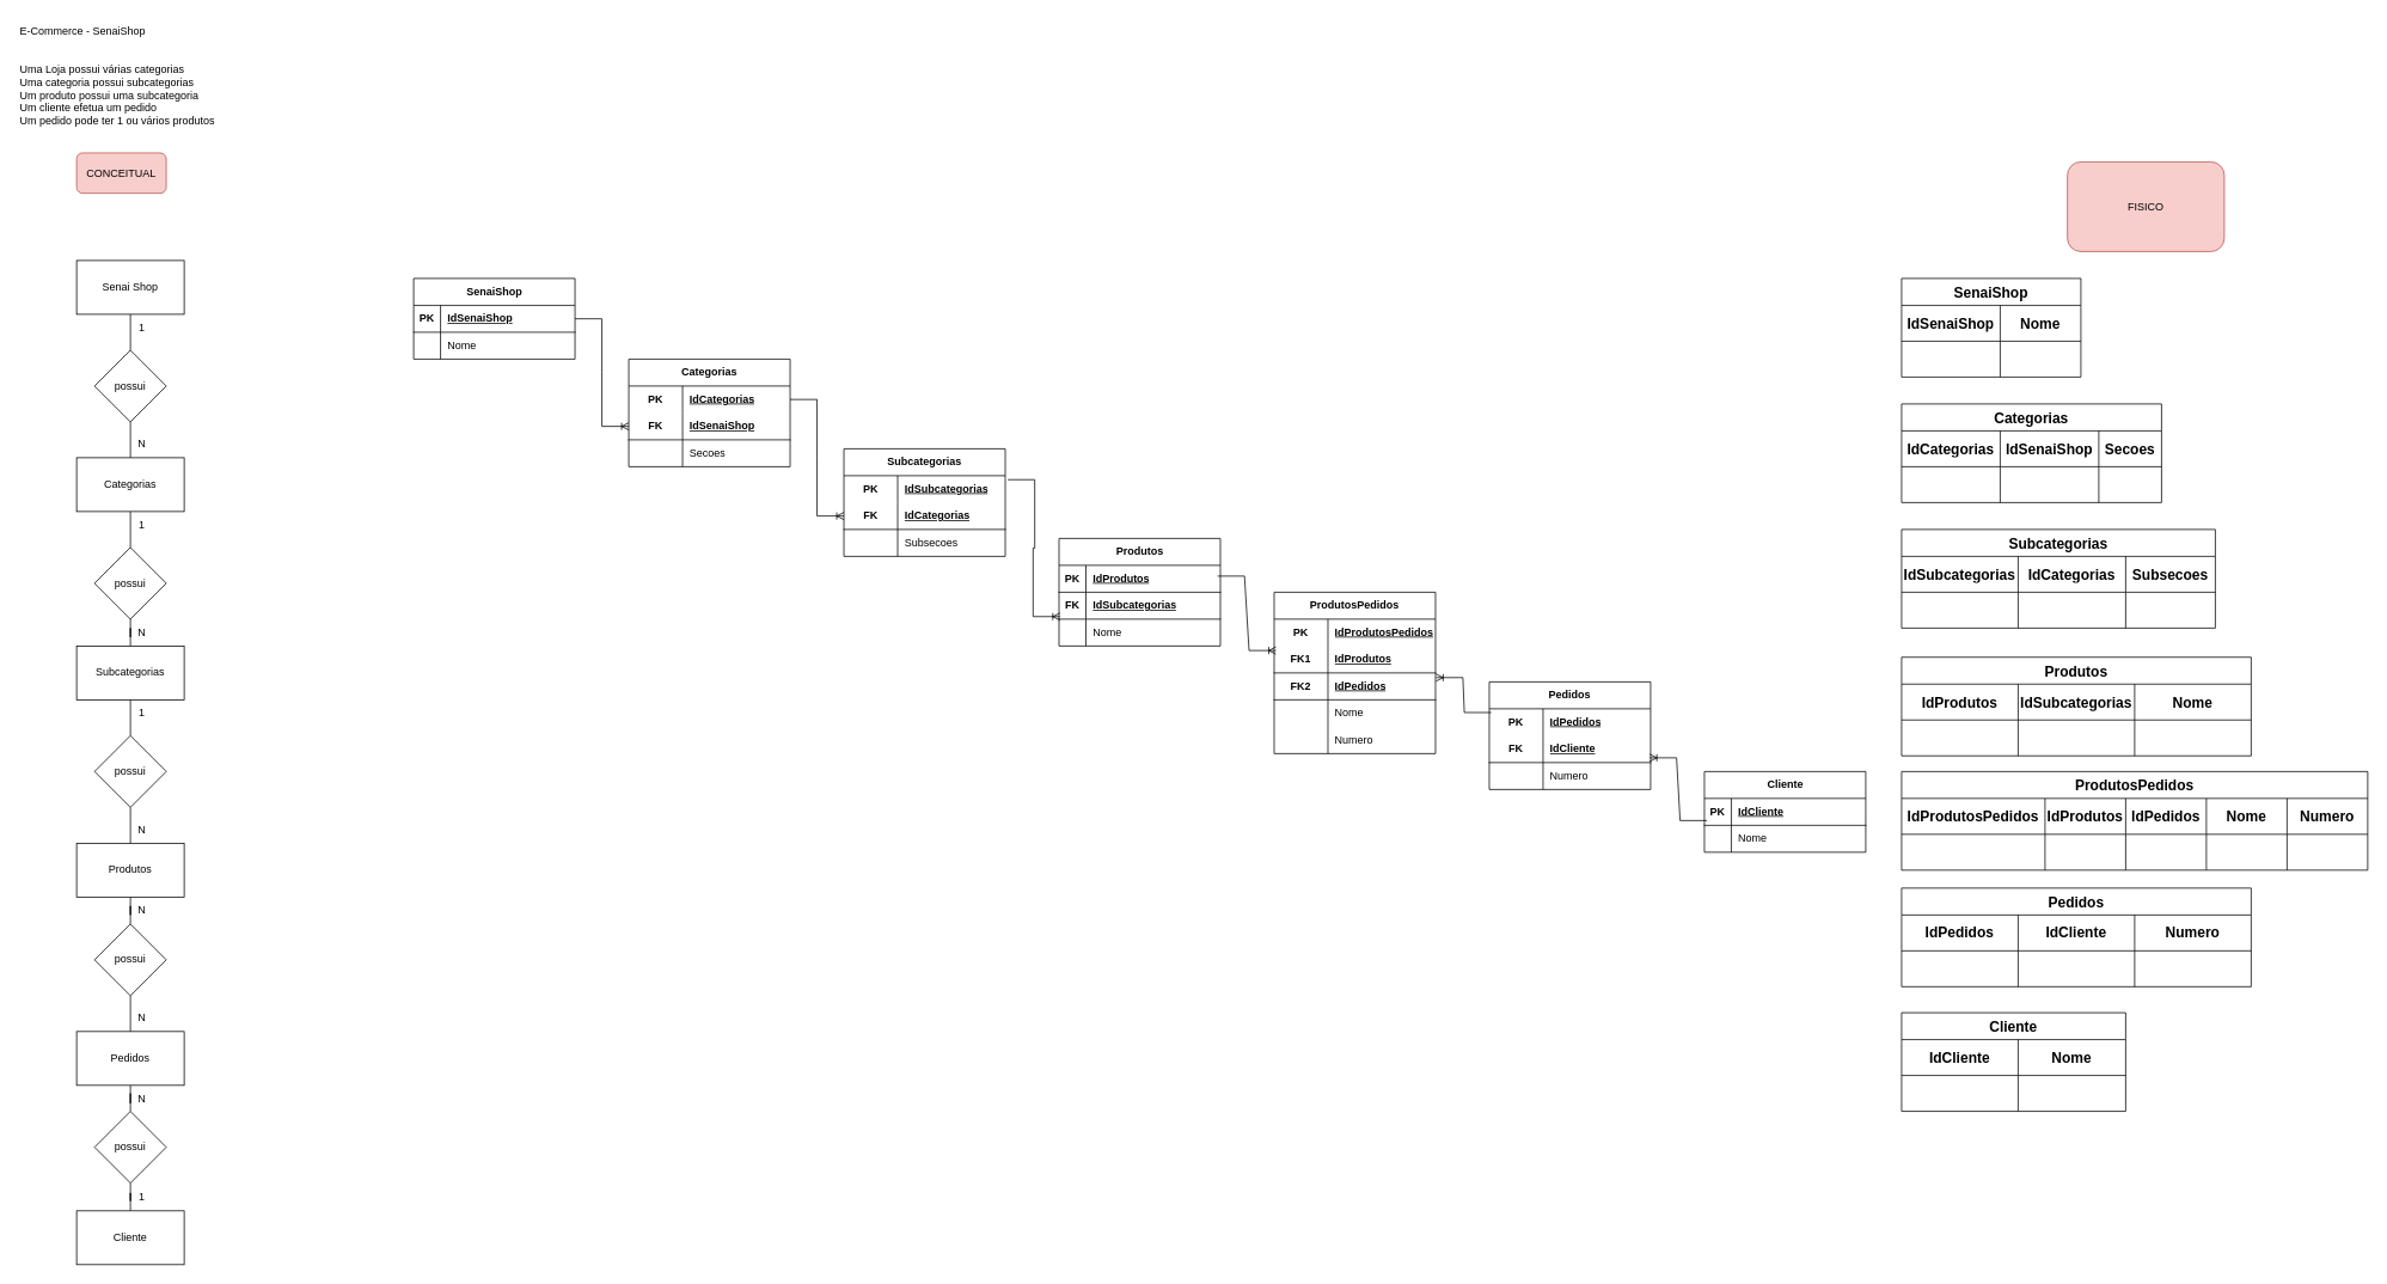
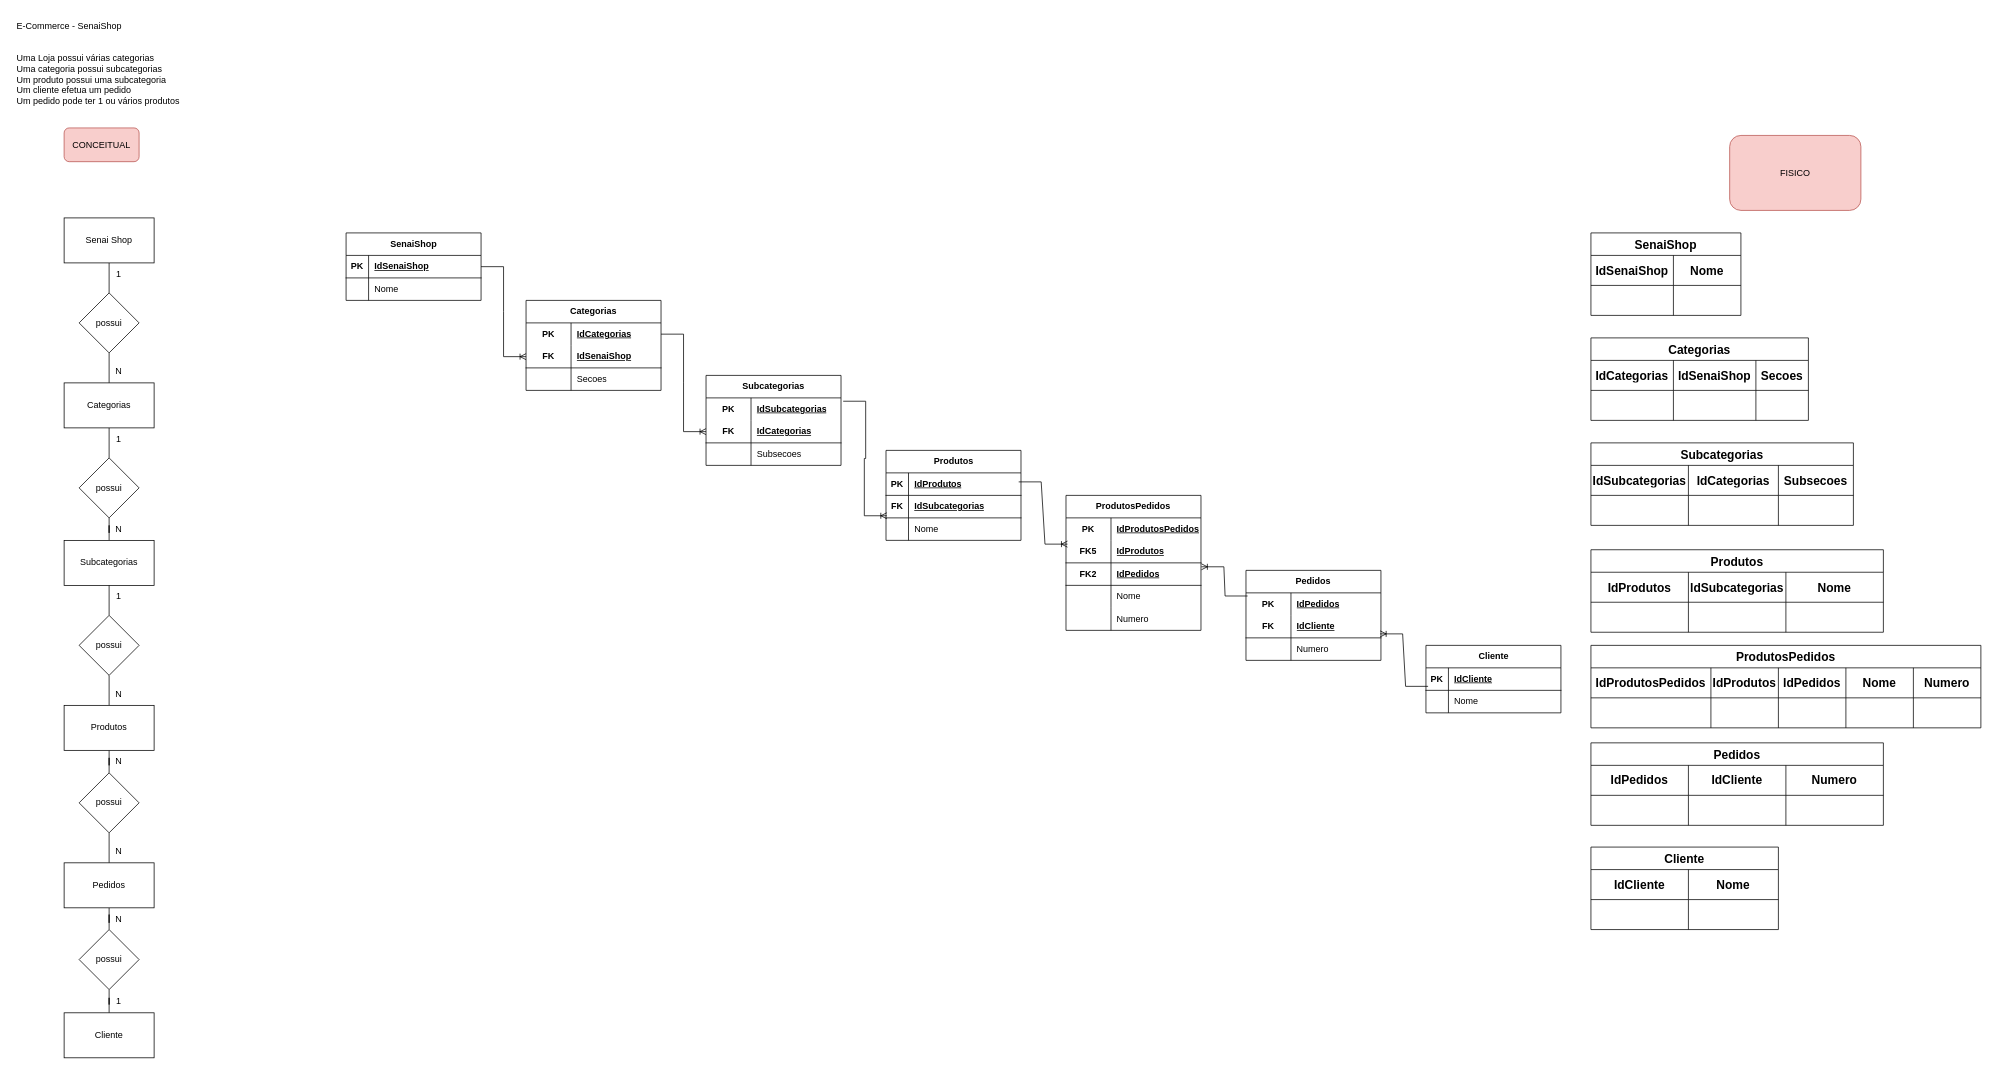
- <mxCell id="121" value="FK1" style="shape=partialRectangle;connectable=0;fillColor=none;top=0;left=0;bottom=0;right=0;fontStyle=1;overflow=hidden;html=1;whiteSpace=wrap;" parent="120" vertex="1"><mxGeometry width="60" height="30" as="geometry"><mxRectangle width="60" height="30" as="alternateBounds" /></mxGeometry></mxCell>
+ <mxCell id="121" value="FK5" style="shape=partialRectangle;connectable=0;fillColor=none;top=0;left=0;bottom=0;right=0;fontStyle=1;overflow=hidden;html=1;whiteSpace=wrap;" parent="120" vertex="1"><mxGeometry width="60" height="30" as="geometry"><mxRectangle width="60" height="30" as="alternateBounds" /></mxGeometry></mxCell>
